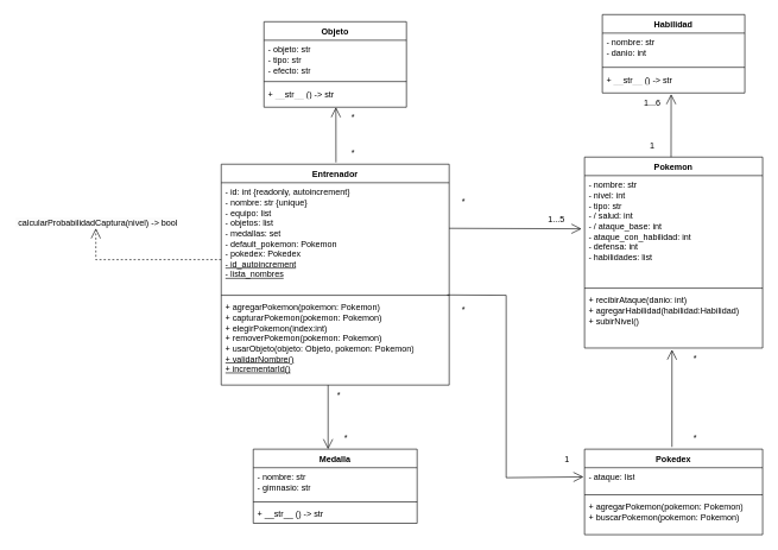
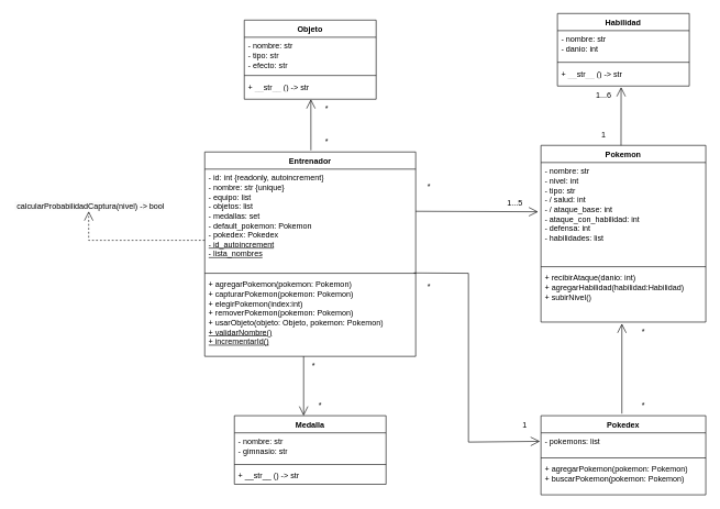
- <mxCell id="23" value="- objeto: str&lt;div&gt;- tipo: str&lt;/div&gt;&lt;div&gt;- efecto: str&lt;/div&gt;" style="text;strokeColor=none;fillColor=none;align=left;verticalAlign=top;spacingLeft=4;spacingRight=4;overflow=hidden;rotatable=0;points=[[0,0.5],[1,0.5]];portConstraint=eastwest;whiteSpace=wrap;html=1;" parent="22" vertex="1"><mxGeometry y="26" width="200" height="54" as="geometry" /></mxCell>
+ <mxCell id="23" value="- nombre: str&lt;div&gt;- tipo: str&lt;/div&gt;&lt;div&gt;- efecto: str&lt;/div&gt;" style="text;strokeColor=none;fillColor=none;align=left;verticalAlign=top;spacingLeft=4;spacingRight=4;overflow=hidden;rotatable=0;points=[[0,0.5],[1,0.5]];portConstraint=eastwest;whiteSpace=wrap;html=1;" parent="22" vertex="1"><mxGeometry y="26" width="200" height="54" as="geometry" /></mxCell>
- <mxCell id="11" value="- ataque: list" style="text;strokeColor=none;fillColor=none;align=left;verticalAlign=top;spacingLeft=4;spacingRight=4;overflow=hidden;rotatable=0;points=[[0,0.5],[1,0.5]];portConstraint=eastwest;whiteSpace=wrap;html=1;" parent="10" vertex="1"><mxGeometry y="26" width="250" height="34" as="geometry" /></mxCell>
+ <mxCell id="11" value="- pokemons: list" style="text;strokeColor=none;fillColor=none;align=left;verticalAlign=top;spacingLeft=4;spacingRight=4;overflow=hidden;rotatable=0;points=[[0,0.5],[1,0.5]];portConstraint=eastwest;whiteSpace=wrap;html=1;" parent="10" vertex="1"><mxGeometry y="26" width="250" height="34" as="geometry" /></mxCell>
